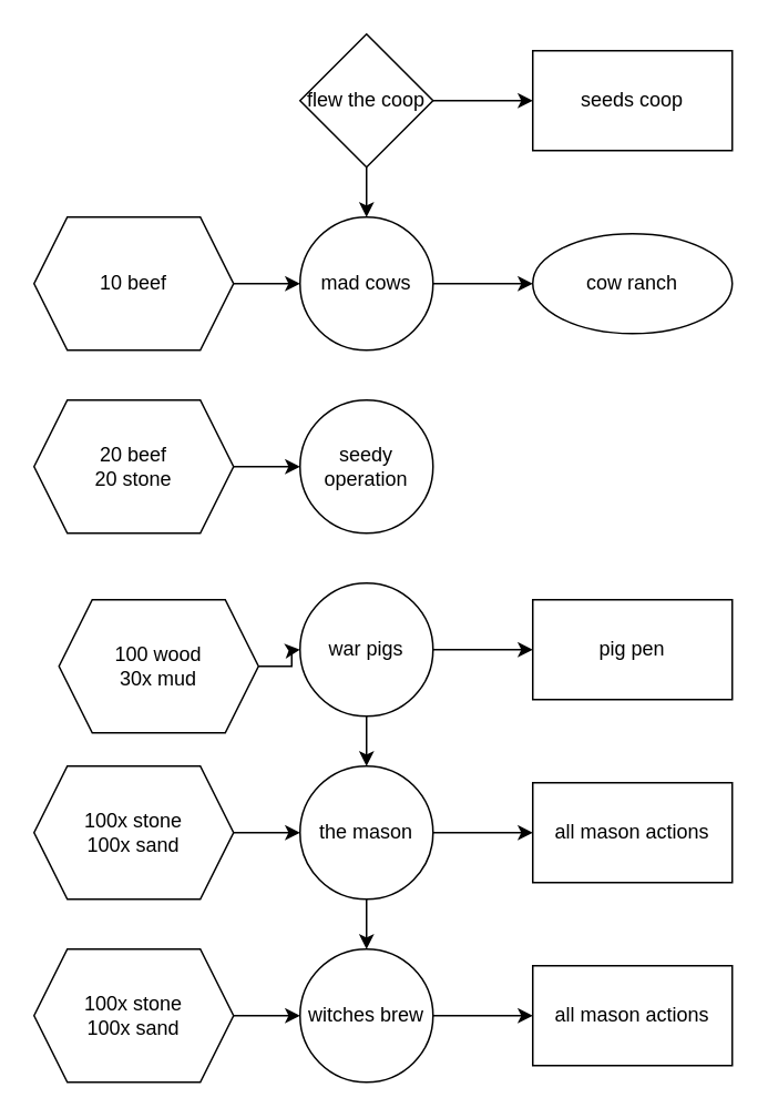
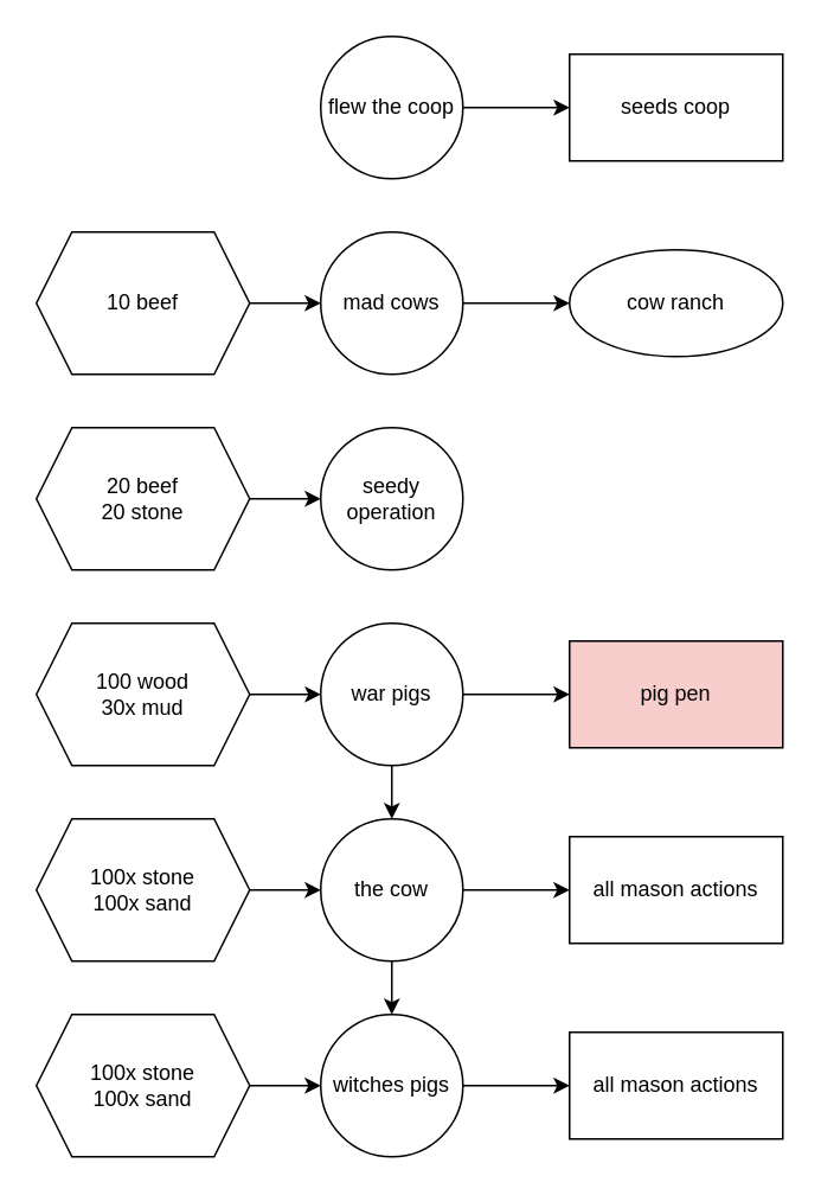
- <mxCell id="4" value="flew the coop" style="rhombus;whiteSpace=wrap;html=1;aspect=fixed;" vertex="1" parent="1"><mxGeometry x="180" width="80" height="80" as="geometry" y="20" /></mxCell>
+ <mxCell id="4" value="flew the coop" style="ellipse;whiteSpace=wrap;html=1;aspect=fixed;" vertex="1" parent="1"><mxGeometry x="180" width="80" height="80" as="geometry" y="20" /></mxCell>
- <mxCell id="3" value="" style="edgeStyle=orthogonalEdgeStyle;rounded=0;orthogonalLoop=1;jettySize=auto;html=1;" edge="1" parent="1" source="4" target="7"><mxGeometry relative="1" as="geometry" /></mxCell>
- <mxCell id="30" value="pig pen" style="whiteSpace=wrap;html=1;" vertex="1" parent="1"><mxGeometry x="320" y="360" width="120" height="60" as="geometry" /></mxCell>
+ <mxCell id="30" value="pig pen" style="whiteSpace=wrap;html=1;fillColor=#f8cecc;" vertex="1" parent="1"><mxGeometry x="320" y="360" width="120" height="60" as="geometry" /></mxCell>
- <mxCell id="29" value="100 wood&lt;br&gt;30x mud" style="shape=hexagon;perimeter=hexagonPerimeter2;whiteSpace=wrap;html=1;fixedSize=1;" vertex="1" parent="1"><mxGeometry x="35" y="360" width="120" height="80" as="geometry" /></mxCell>
+ <mxCell id="29" value="100 wood&lt;br&gt;30x mud" style="shape=hexagon;perimeter=hexagonPerimeter2;whiteSpace=wrap;html=1;fixedSize=1;" vertex="1" parent="1"><mxGeometry y="350" width="120" height="80" as="geometry" x="20" /></mxCell>
- <mxCell id="16" value="the mason" style="ellipse;whiteSpace=wrap;html=1;aspect=fixed;" vertex="1" parent="1"><mxGeometry x="180" y="460" width="80" height="80" as="geometry" /></mxCell>
+ <mxCell id="16" value="the cow" style="ellipse;whiteSpace=wrap;html=1;aspect=fixed;" vertex="1" parent="1"><mxGeometry x="180" y="460" width="80" height="80" as="geometry" /></mxCell>
- <mxCell id="21" value="witches brew" style="ellipse;whiteSpace=wrap;html=1;aspect=fixed;" vertex="1" parent="1"><mxGeometry x="180" y="570" width="80" height="80" as="geometry" /></mxCell>
+ <mxCell id="21" value="witches pigs" style="ellipse;whiteSpace=wrap;html=1;aspect=fixed;" vertex="1" parent="1"><mxGeometry x="180" y="570" width="80" height="80" as="geometry" /></mxCell>
